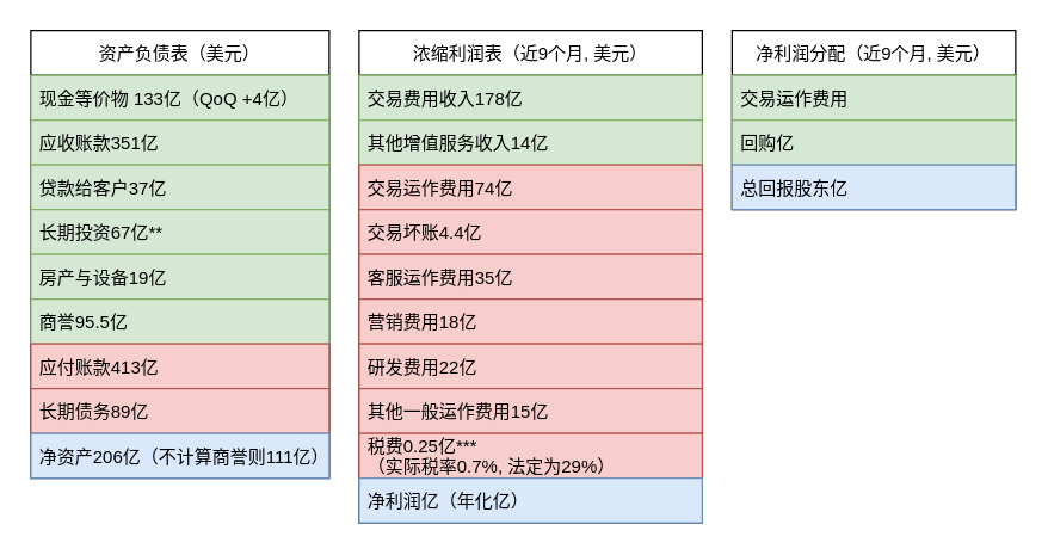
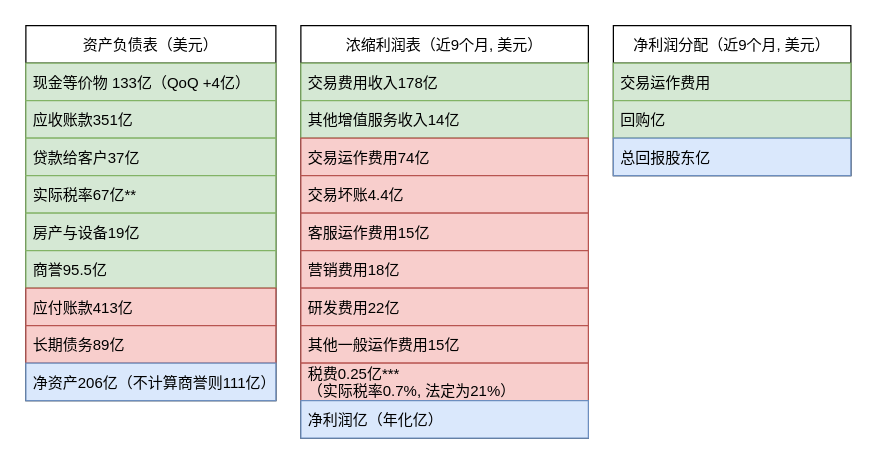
- <mxCell id="6" value="长期投资67亿**" style="text;strokeColor=#82b366;fillColor=#d5e8d4;align=left;verticalAlign=middle;spacingLeft=4;spacingRight=4;overflow=hidden;points=[[0,0.5],[1,0.5]];portConstraint=eastwest;rotatable=0;" parent="2" vertex="1"><mxGeometry y="120" width="200" height="30" as="geometry" /></mxCell>
+ <mxCell id="6" value="实际税率67亿**" style="text;strokeColor=#82b366;fillColor=#d5e8d4;align=left;verticalAlign=middle;spacingLeft=4;spacingRight=4;overflow=hidden;points=[[0,0.5],[1,0.5]];portConstraint=eastwest;rotatable=0;" parent="2" vertex="1"><mxGeometry y="120" width="200" height="30" as="geometry" /></mxCell>
- <mxCell id="17" value="客服运作费用35亿" style="text;strokeColor=#b85450;fillColor=#f8cecc;align=left;verticalAlign=middle;spacingLeft=4;spacingRight=4;overflow=hidden;points=[[0,0.5],[1,0.5]];portConstraint=eastwest;rotatable=0;" parent="12" vertex="1"><mxGeometry y="150" width="230" height="30" as="geometry" /></mxCell>
+ <mxCell id="17" value="客服运作费用15亿" style="text;strokeColor=#b85450;fillColor=#f8cecc;align=left;verticalAlign=middle;spacingLeft=4;spacingRight=4;overflow=hidden;points=[[0,0.5],[1,0.5]];portConstraint=eastwest;rotatable=0;" parent="12" vertex="1"><mxGeometry y="150" width="230" height="30" as="geometry" /></mxCell>
- <mxCell id="21" value="税费0.25亿***&#10;（实际税率0.7%, 法定为29%）" style="text;strokeColor=#b85450;fillColor=#f8cecc;align=left;verticalAlign=middle;spacingLeft=4;spacingRight=4;overflow=hidden;points=[[0,0.5],[1,0.5]];portConstraint=eastwest;rotatable=0;" parent="12" vertex="1"><mxGeometry y="270" width="230" height="30" as="geometry" /></mxCell>
+ <mxCell id="21" value="税费0.25亿***&#10;（实际税率0.7%, 法定为21%）" style="text;strokeColor=#b85450;fillColor=#f8cecc;align=left;verticalAlign=middle;spacingLeft=4;spacingRight=4;overflow=hidden;points=[[0,0.5],[1,0.5]];portConstraint=eastwest;rotatable=0;" parent="12" vertex="1"><mxGeometry y="270" width="230" height="30" as="geometry" /></mxCell>
